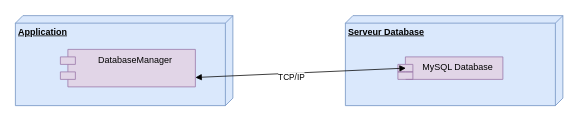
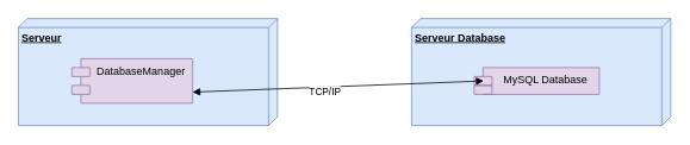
- <mxCell id="2" value="&lt;b&gt;Application&lt;/b&gt;" style="verticalAlign=top;align=left;spacingTop=8;spacingLeft=2;spacingRight=12;shape=cube;size=10;direction=south;fontStyle=4;html=1;fillColor=#dae8fc;strokeColor=#6c8ebf;" vertex="1" parent="1"><mxGeometry x="20" y="20" width="290" height="120" as="geometry" /></mxCell>
+ <mxCell id="2" value="&lt;b&gt;Serveur&lt;/b&gt;" style="verticalAlign=top;align=left;spacingTop=8;spacingLeft=2;spacingRight=12;shape=cube;size=10;direction=south;fontStyle=4;html=1;fillColor=#dae8fc;strokeColor=#6c8ebf;" vertex="1" parent="1"><mxGeometry x="20" y="20" width="290" height="120" as="geometry" /></mxCell>
- <mxCell id="5" value="DatabaseManager" style="shape=module;align=left;spacingLeft=20;align=center;verticalAlign=top;fillColor=#e1d5e7;strokeColor=#9673a6;" vertex="1" parent="1"><mxGeometry x="80" y="65" width="180" height="50" as="geometry" /></mxCell>
+ <mxCell id="5" value="DatabaseManager" style="shape=module;align=left;spacingLeft=20;align=center;verticalAlign=top;fillColor=#e1d5e7;strokeColor=#9673a6;" vertex="1" parent="1"><mxGeometry x="80" y="65" width="135" height="50" as="geometry" /></mxCell>
